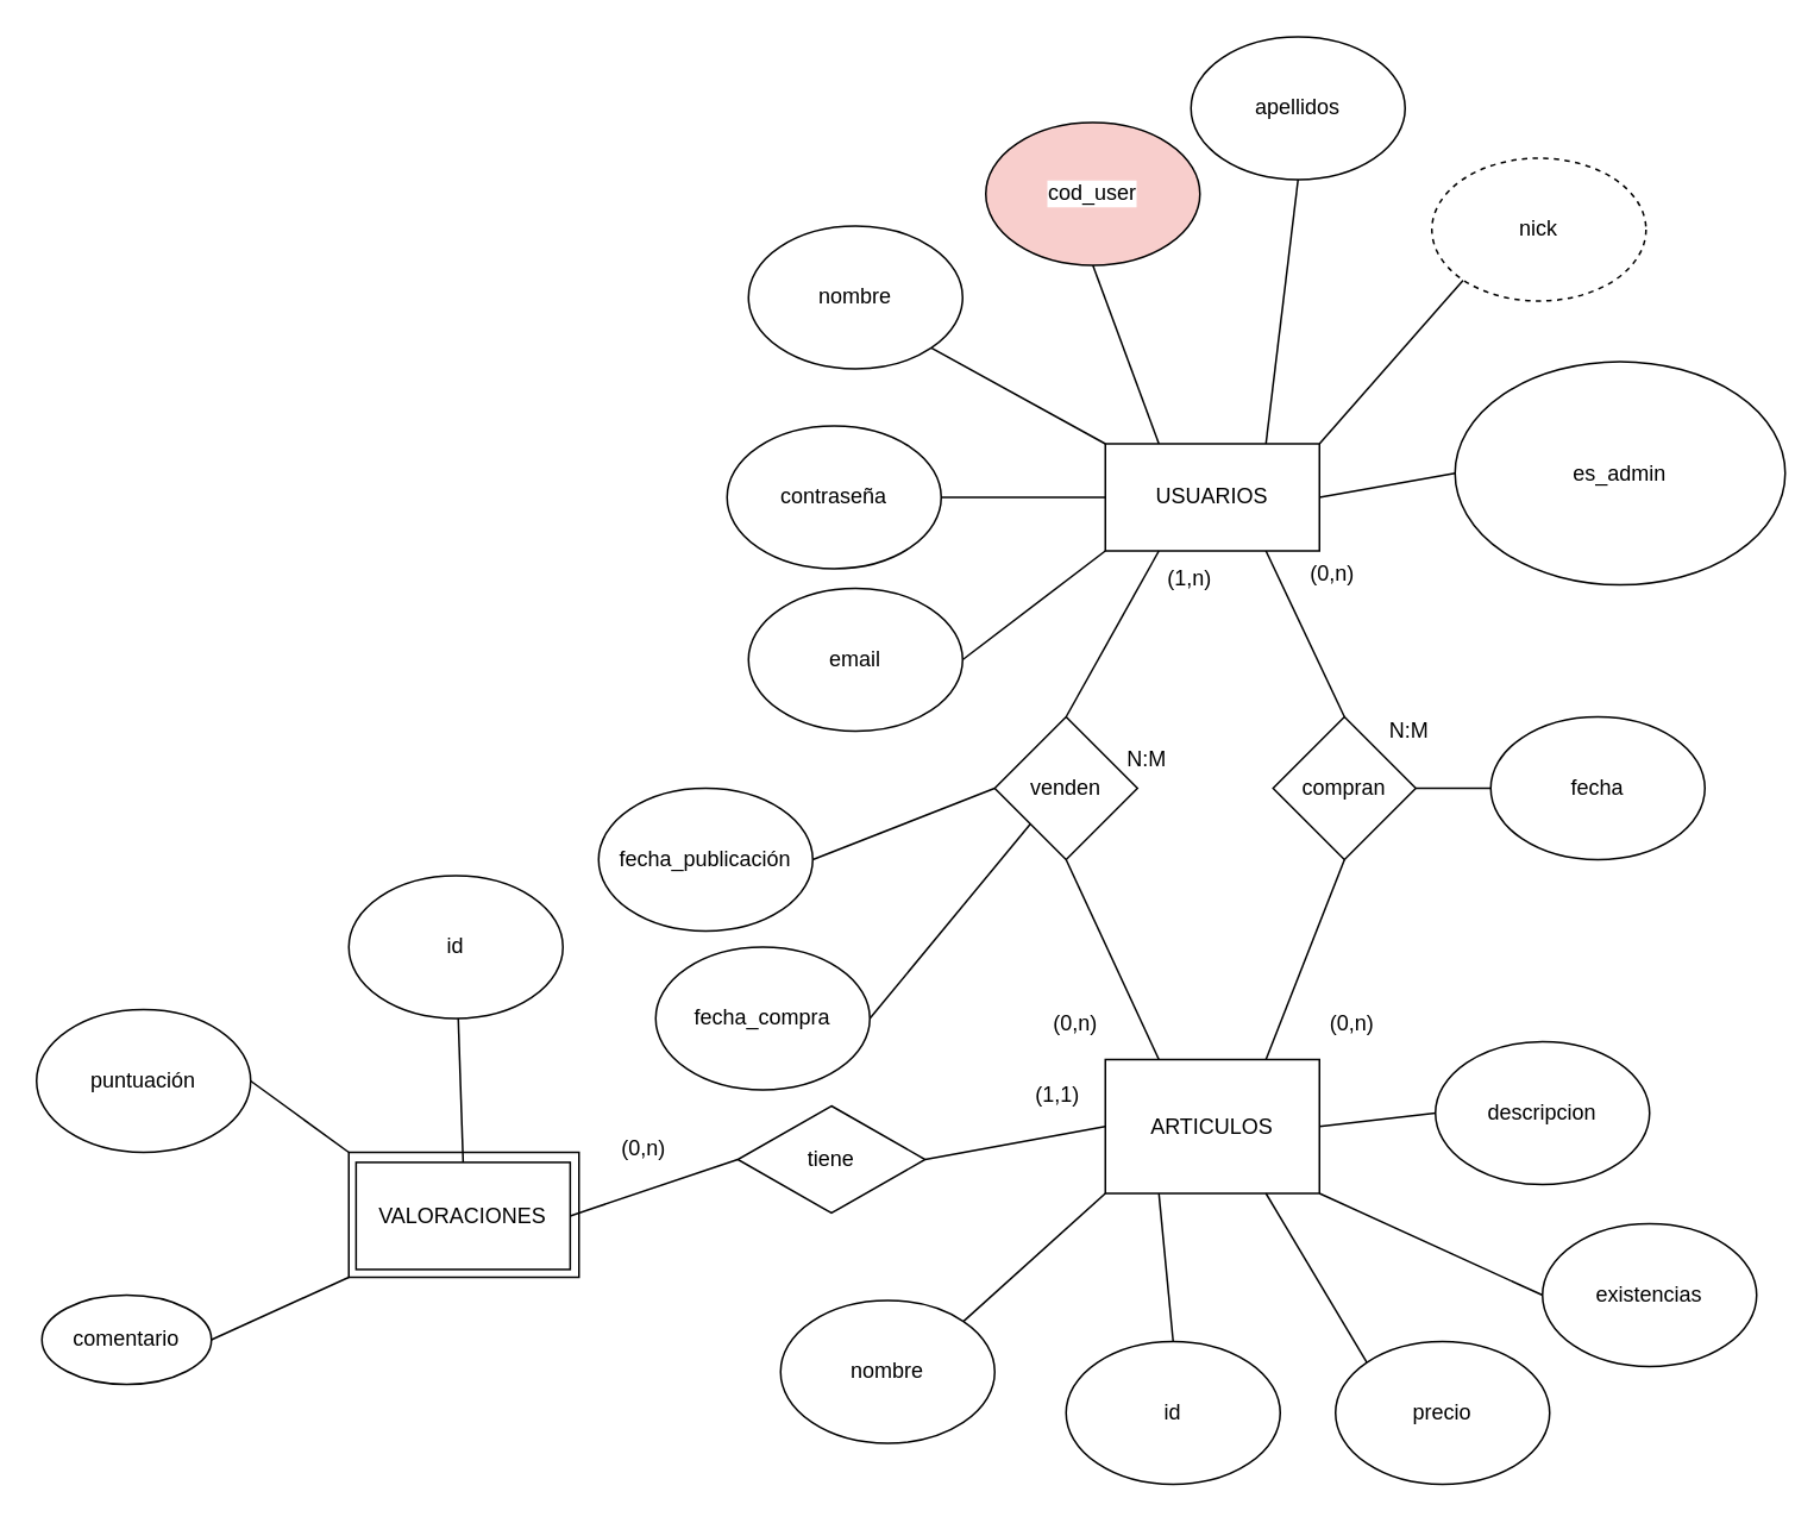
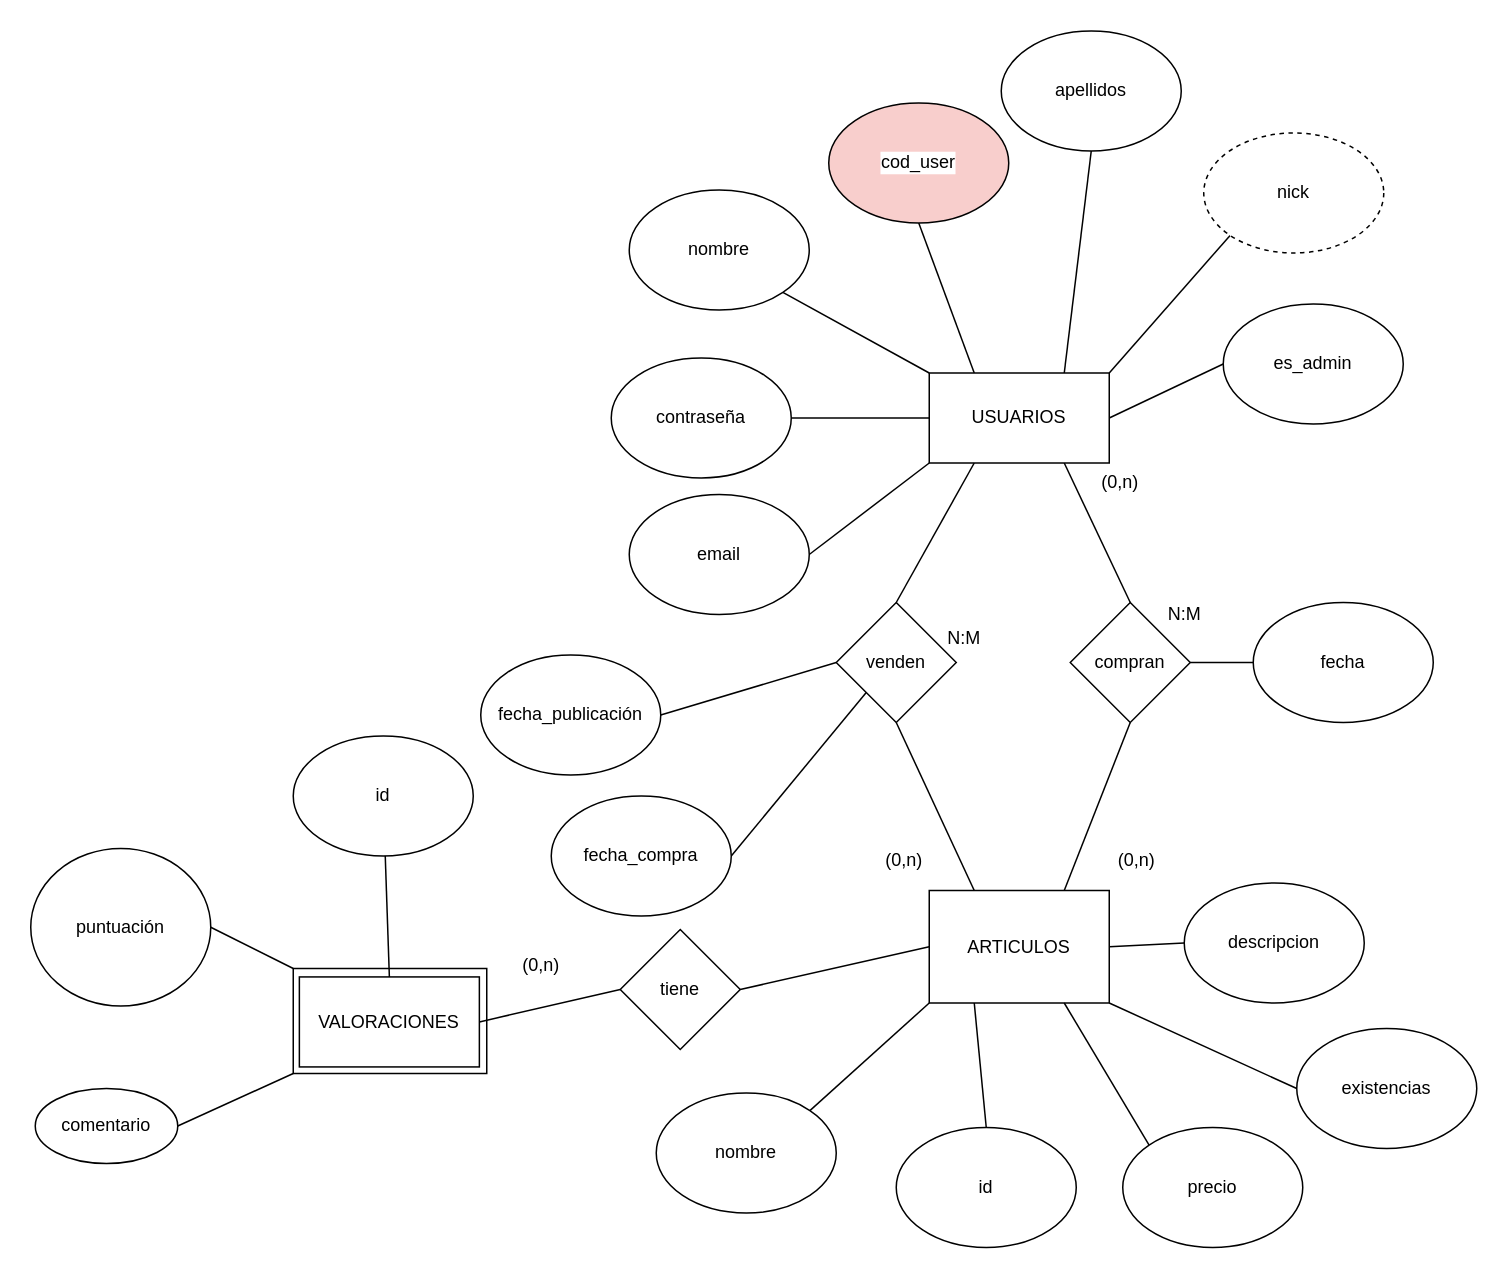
- <mxCell id="47" value="es_admin" style="ellipse;whiteSpace=wrap;html=1;fontFamily=Helvetica;fontSize=12;fontColor=default;labelBackgroundColor=default;" parent="1" vertex="1"><mxGeometry x="815" y="202" width="185" height="125" as="geometry" /></mxCell>
+ <mxCell id="47" value="es_admin" style="ellipse;whiteSpace=wrap;html=1;fontFamily=Helvetica;fontSize=12;fontColor=default;labelBackgroundColor=default;" parent="1" vertex="1"><mxGeometry x="815" y="202" width="120" height="80" as="geometry" /></mxCell>
- <mxCell id="33" value="(1,n)" style="text;html=1;align=center;verticalAlign=middle;resizable=0;points=[];autosize=1;strokeColor=none;fillColor=none;fontSize=12;fontFamily=Helvetica;fontColor=default;labelBackgroundColor=default;" parent="1" vertex="1"><mxGeometry x="644" y="311" width="43" height="26" as="geometry" /></mxCell>
- <mxCell id="41" value="fecha_publicación" style="ellipse;whiteSpace=wrap;html=1;fontFamily=Helvetica;fontSize=12;fontColor=default;labelBackgroundColor=default;" parent="1" vertex="1"><mxGeometry x="335" y="441" width="120" height="80" as="geometry" /></mxCell>
+ <mxCell id="41" value="fecha_publicación" style="ellipse;whiteSpace=wrap;html=1;fontFamily=Helvetica;fontSize=12;fontColor=default;labelBackgroundColor=default;" parent="1" vertex="1"><mxGeometry x="320" y="436" width="120" height="80" as="geometry" /></mxCell>
- <mxCell id="55" value="puntuación" style="ellipse;whiteSpace=wrap;html=1;fontFamily=Helvetica;fontSize=12;fontColor=default;labelBackgroundColor=default;" parent="1" vertex="1"><mxGeometry x="20" y="565" width="120" height="80" as="geometry" /></mxCell>
+ <mxCell id="55" value="puntuación" style="ellipse;whiteSpace=wrap;html=1;fontFamily=Helvetica;fontSize=12;fontColor=default;labelBackgroundColor=default;" parent="1" vertex="1"><mxGeometry x="20" y="565" width="120" height="105" as="geometry" /></mxCell>
- <mxCell id="54" value="(1,1)" style="text;html=1;align=center;verticalAlign=middle;resizable=0;points=[];autosize=1;strokeColor=none;fillColor=none;fontSize=12;fontFamily=Helvetica;fontColor=default;labelBackgroundColor=default;" parent="1" vertex="1"><mxGeometry x="570" y="600" width="43" height="26" as="geometry" /></mxCell>
- <mxCell id="45" value="descripcion" style="ellipse;whiteSpace=wrap;html=1;fontFamily=Helvetica;fontSize=12;fontColor=default;labelBackgroundColor=default;" parent="1" vertex="1"><mxGeometry x="804" y="583" width="120" height="80" as="geometry" /></mxCell>
+ <mxCell id="45" value="descripcion" style="ellipse;whiteSpace=wrap;html=1;fontFamily=Helvetica;fontSize=12;fontColor=default;labelBackgroundColor=default;" parent="1" vertex="1"><mxGeometry x="789" y="588" width="120" height="80" as="geometry" /></mxCell>
- <mxCell id="50" value="tiene" style="rhombus;whiteSpace=wrap;html=1;fontFamily=Helvetica;fontSize=12;fontColor=default;labelBackgroundColor=default;" parent="1" vertex="1"><mxGeometry x="413" y="619" width="105" height="60" as="geometry" /></mxCell>
+ <mxCell id="50" value="tiene" style="rhombus;whiteSpace=wrap;html=1;fontFamily=Helvetica;fontSize=12;fontColor=default;labelBackgroundColor=default;" parent="1" vertex="1"><mxGeometry x="413" y="619" width="80" height="80" as="geometry" /></mxCell>
